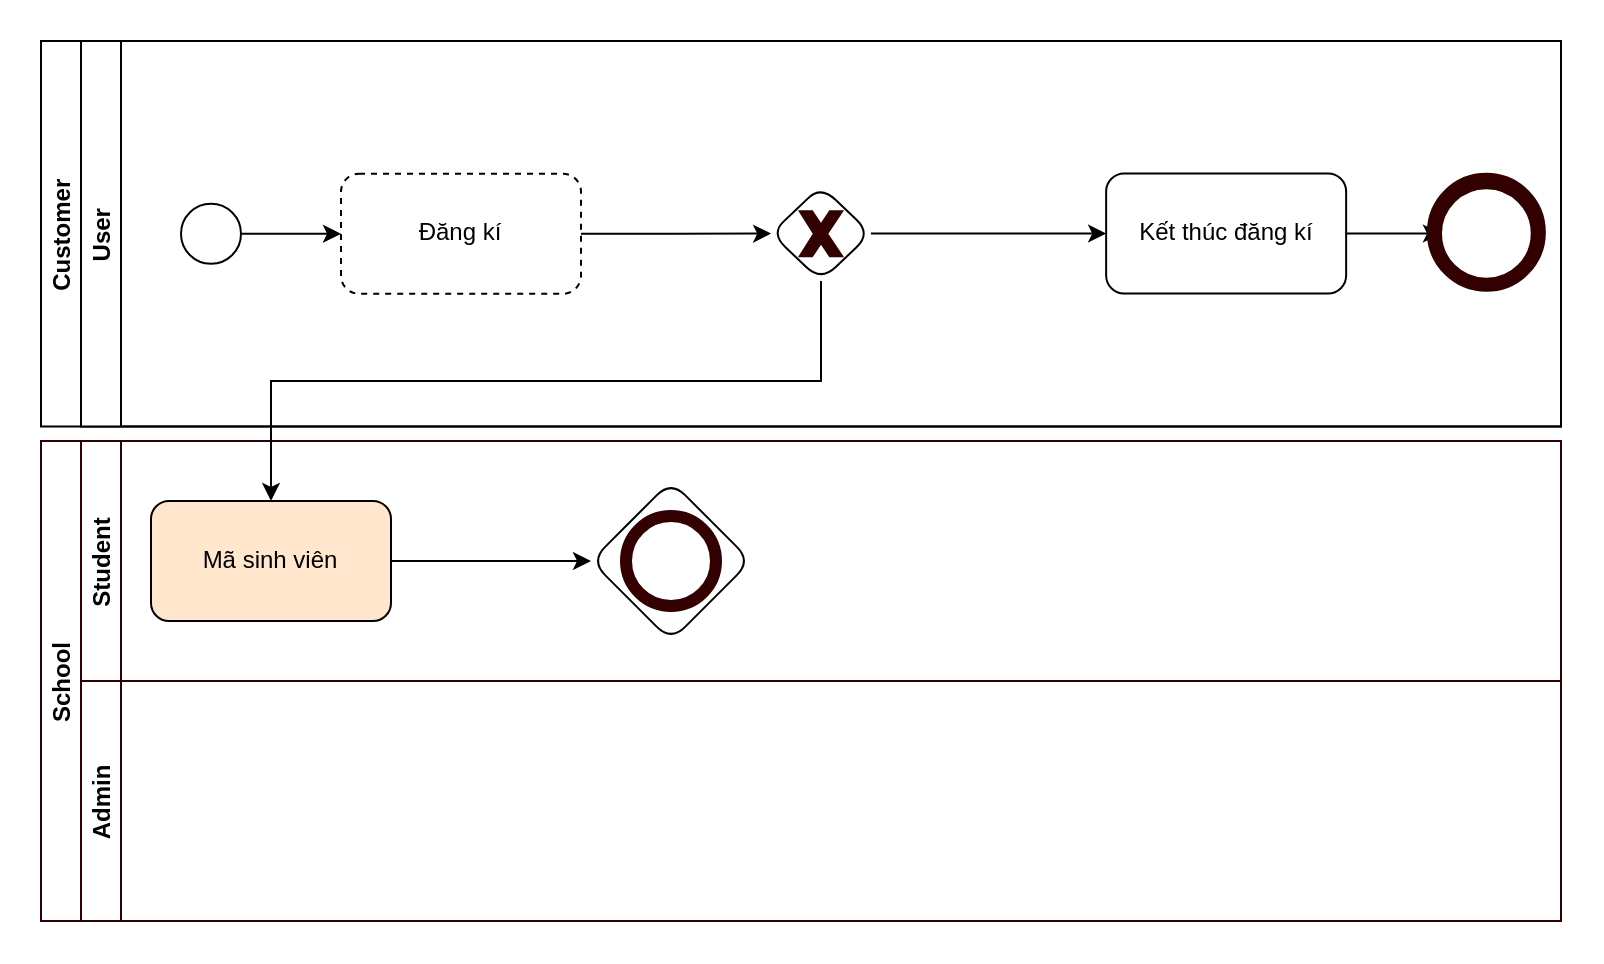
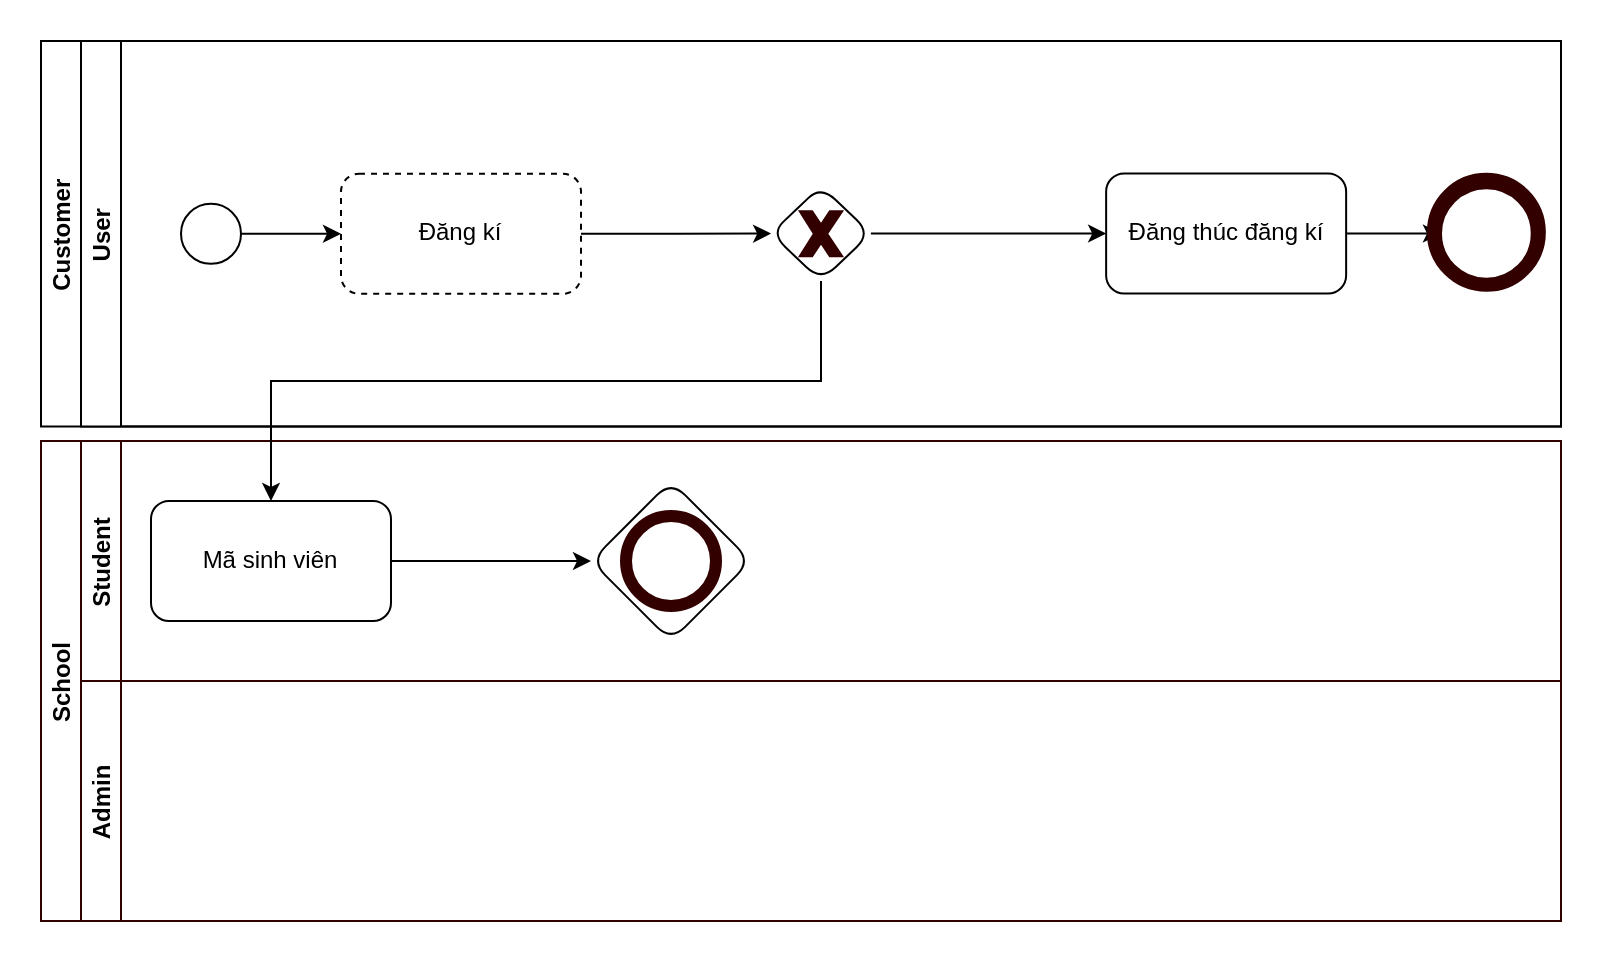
- <mxCell id="12" value="Kết thúc đăng kí" style="rounded=1;whiteSpace=wrap;html=1;" vertex="1" parent="3"><mxGeometry x="512.57" y="66.25" width="120" height="60" as="geometry" /></mxCell>
+ <mxCell id="12" value="Đăng thúc đăng kí" style="rounded=1;whiteSpace=wrap;html=1;" vertex="1" parent="3"><mxGeometry x="512.57" y="66.25" width="120" height="60" as="geometry" /></mxCell>
- <mxCell id="18" value="Mã sinh viên" style="rounded=1;whiteSpace=wrap;html=1;fillColor=#ffe6cc;" vertex="1" parent="16"><mxGeometry x="35" y="30" width="120" height="60" as="geometry" /></mxCell>
+ <mxCell id="18" value="Mã sinh viên" style="rounded=1;whiteSpace=wrap;html=1;" vertex="1" parent="16"><mxGeometry x="35" y="30" width="120" height="60" as="geometry" /></mxCell>
